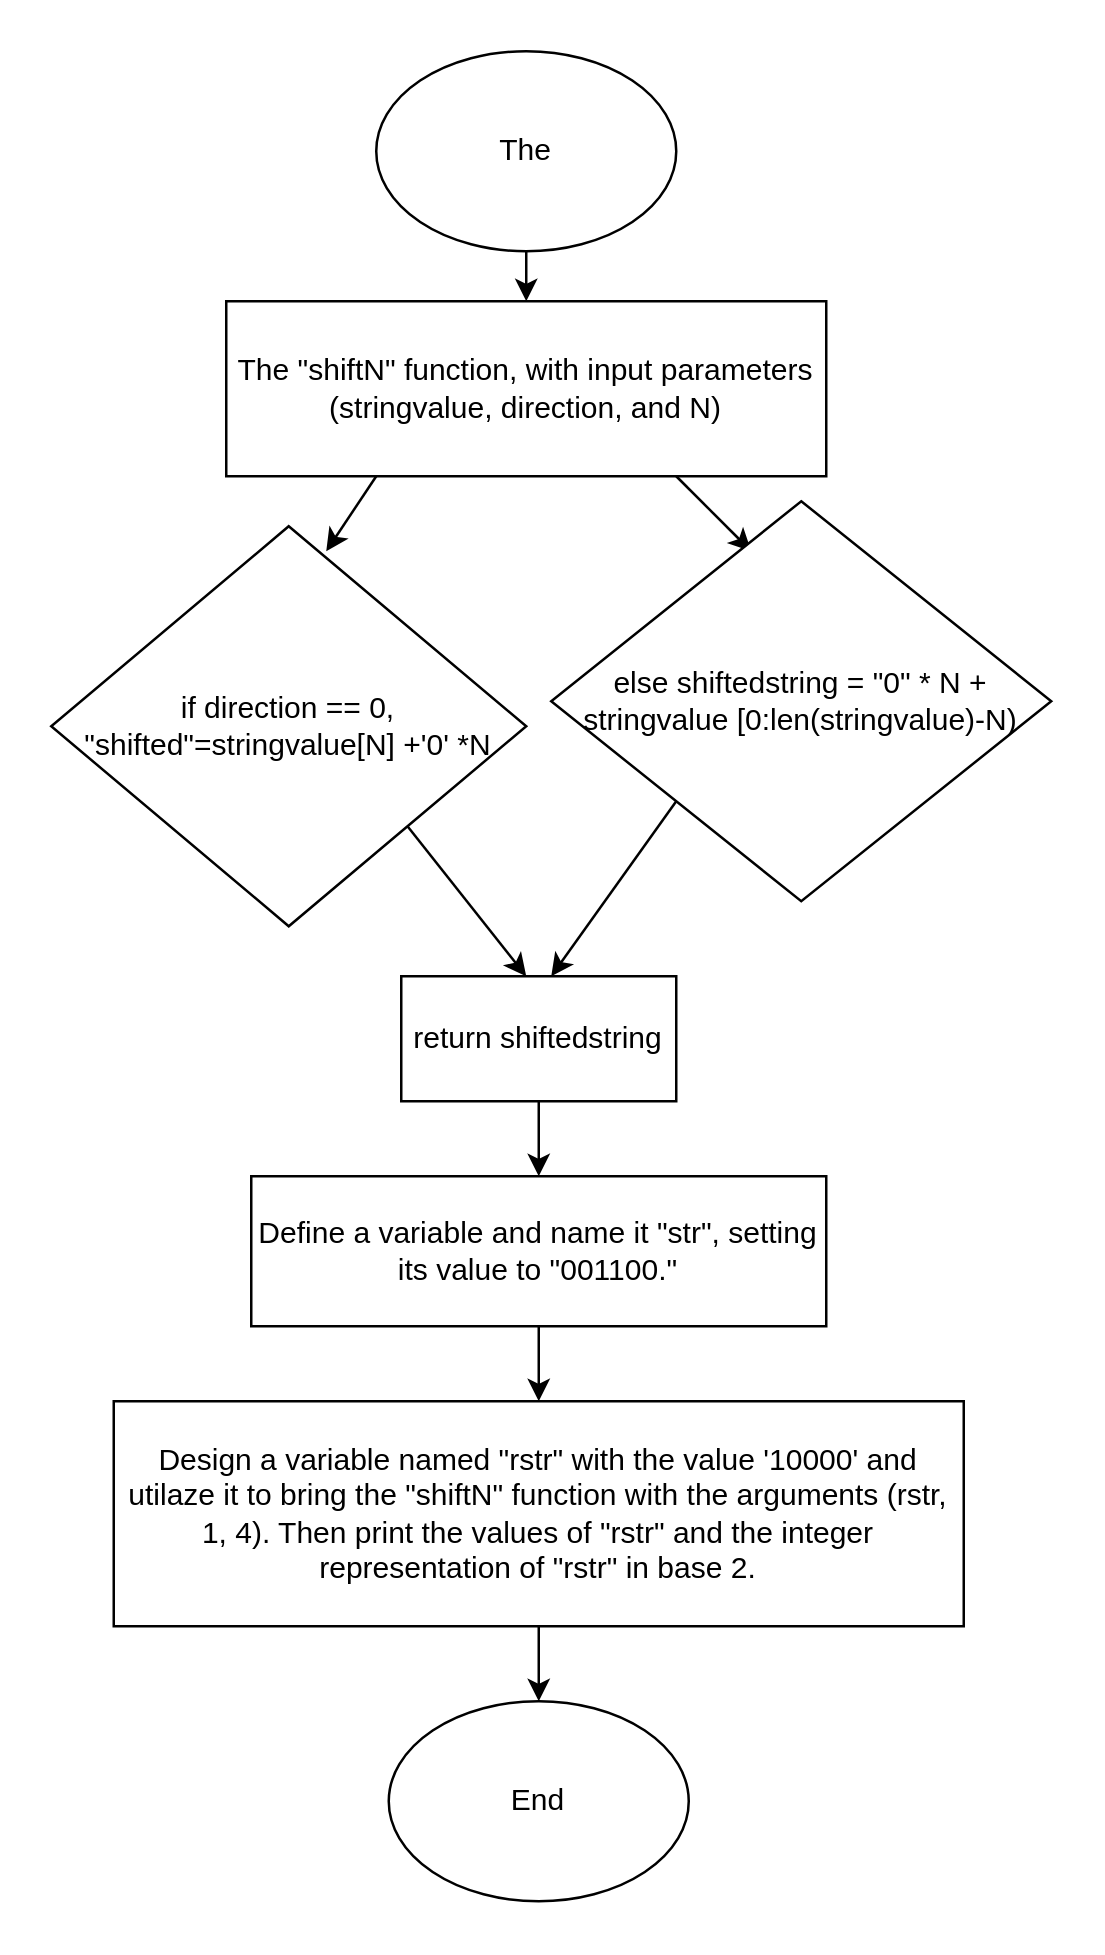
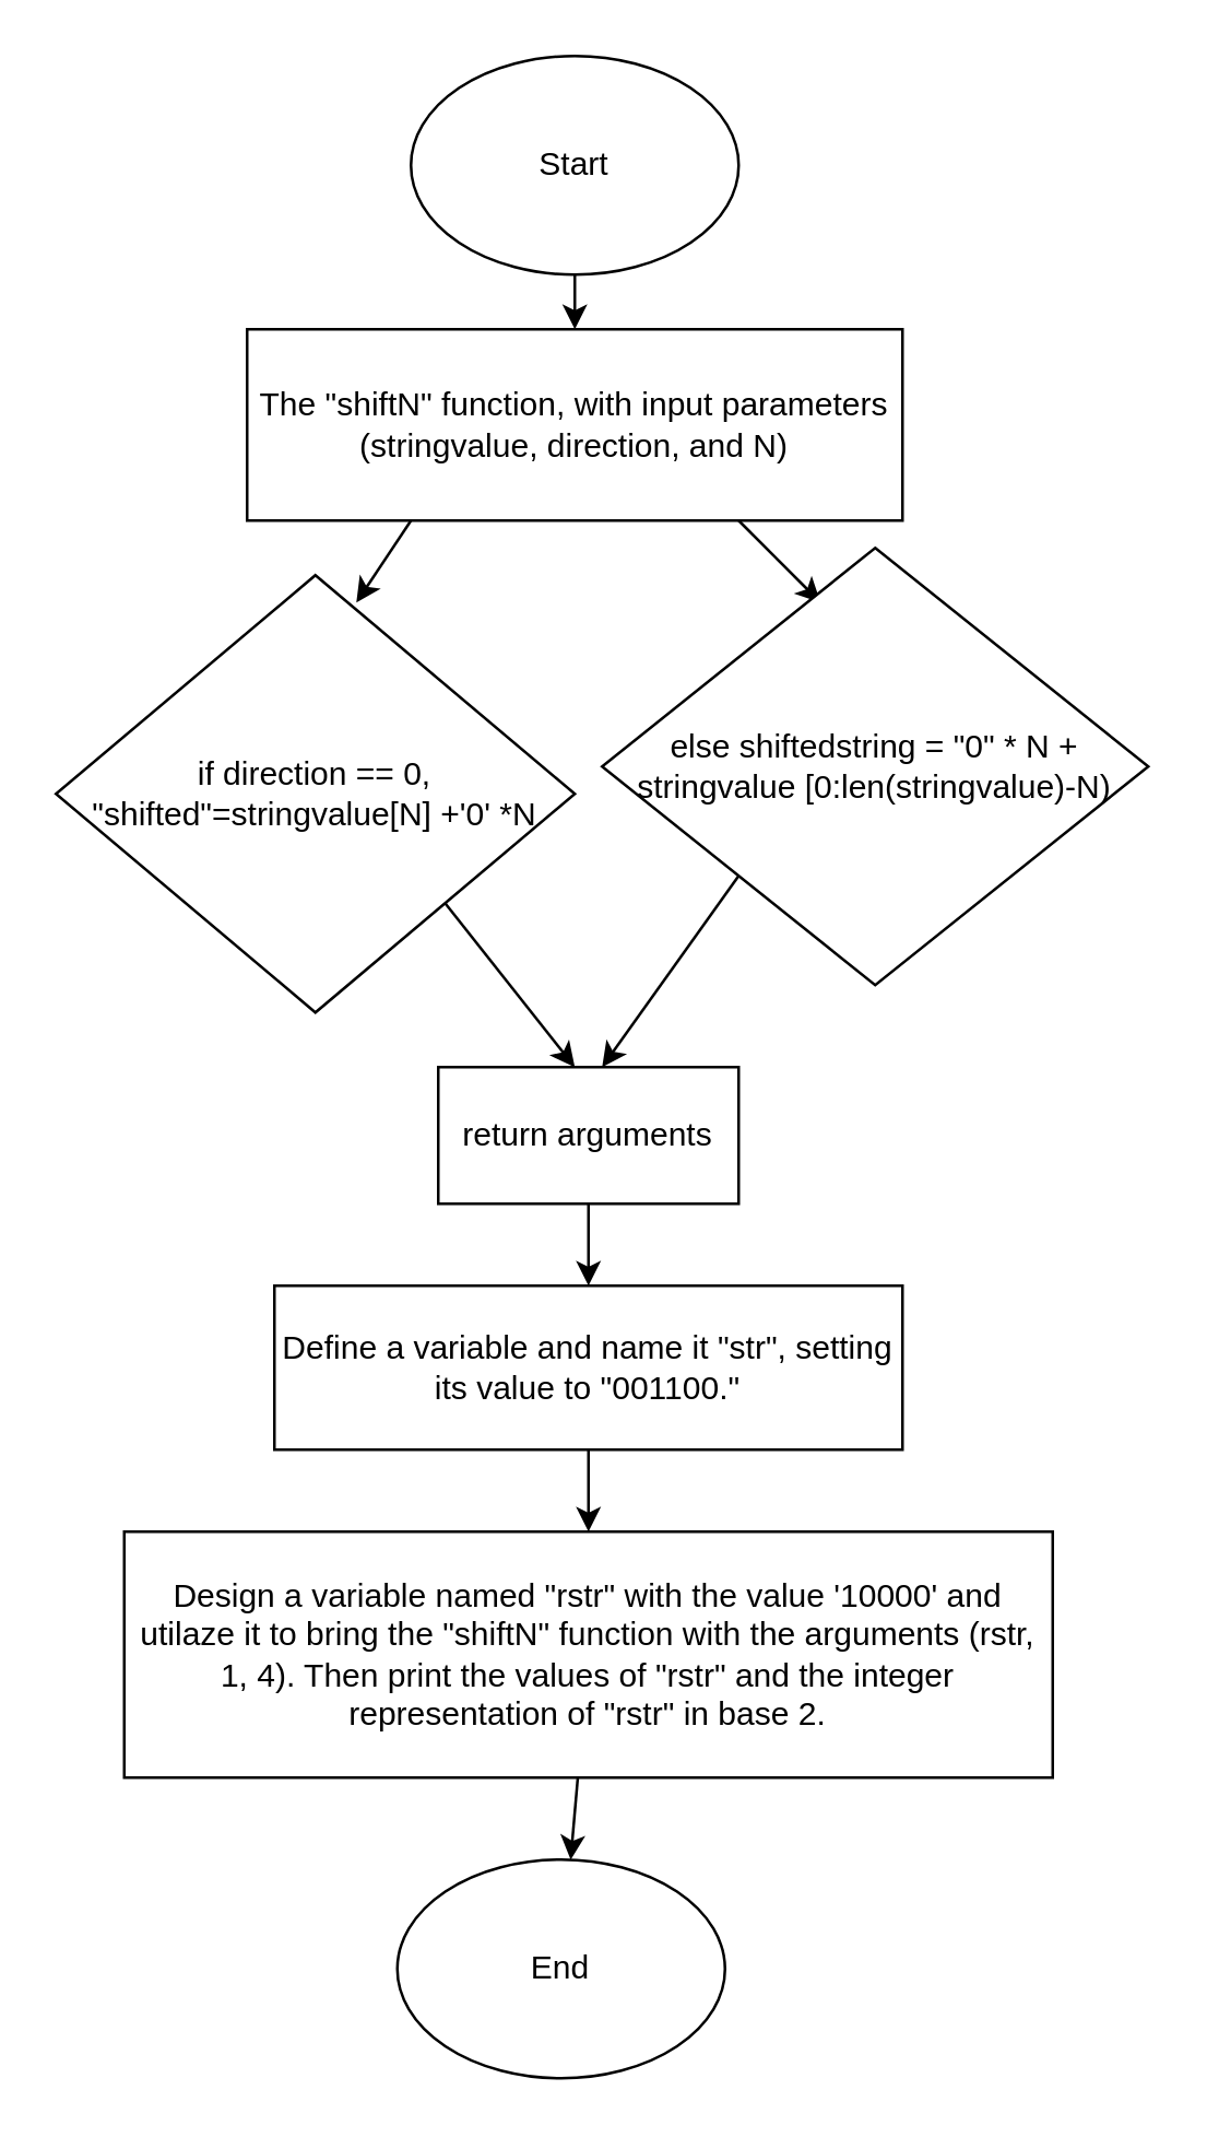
- <mxCell id="3" value="The" style="ellipse;whiteSpace=wrap;html=1;" vertex="1" parent="1"><mxGeometry x="150" y="20" width="120" height="80" as="geometry" /></mxCell>
+ <mxCell id="3" value="Start" style="ellipse;whiteSpace=wrap;html=1;" vertex="1" parent="1"><mxGeometry x="150" y="20" width="120" height="80" as="geometry" /></mxCell>
- <mxCell id="12" value="return shiftedstring" style="rounded=0;whiteSpace=wrap;html=1;" vertex="1" parent="1"><mxGeometry x="160" y="390" width="110" height="50" as="geometry" /></mxCell>
+ <mxCell id="12" value="return arguments" style="rounded=0;whiteSpace=wrap;html=1;" vertex="1" parent="1"><mxGeometry x="160" y="390" width="110" height="50" as="geometry" /></mxCell>
- <mxCell id="17" value="End" style="ellipse;whiteSpace=wrap;html=1;" vertex="1" parent="1"><mxGeometry x="155" y="680" width="120" height="80" as="geometry" /></mxCell>
+ <mxCell id="17" value="End" style="ellipse;whiteSpace=wrap;html=1;" vertex="1" parent="1"><mxGeometry x="145" y="680" width="120" height="80" as="geometry" /></mxCell>
